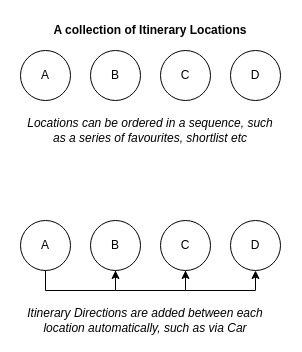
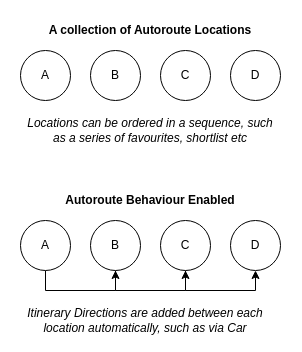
- <mxCell id="6" value="A collection of Itinerary Locations" style="text;html=1;strokeColor=none;fillColor=none;align=center;verticalAlign=middle;whiteSpace=wrap;rounded=0;fontStyle=1" vertex="1" parent="1"><mxGeometry x="20" y="20" width="260" height="20" as="geometry" /></mxCell>
+ <mxCell id="6" value="A collection of Autoroute Locations" style="text;html=1;strokeColor=none;fillColor=none;align=center;verticalAlign=middle;whiteSpace=wrap;rounded=0;fontStyle=1" vertex="1" parent="1"><mxGeometry x="20" y="20" width="260" height="20" as="geometry" /></mxCell>
+ <mxCell id="14" value="Autoroute Behaviour Enabled" style="text;html=1;strokeColor=none;fillColor=none;align=center;verticalAlign=middle;whiteSpace=wrap;rounded=0;fontStyle=1" vertex="1" parent="1"><mxGeometry x="20" y="190" width="260" height="20" as="geometry" /></mxCell>
